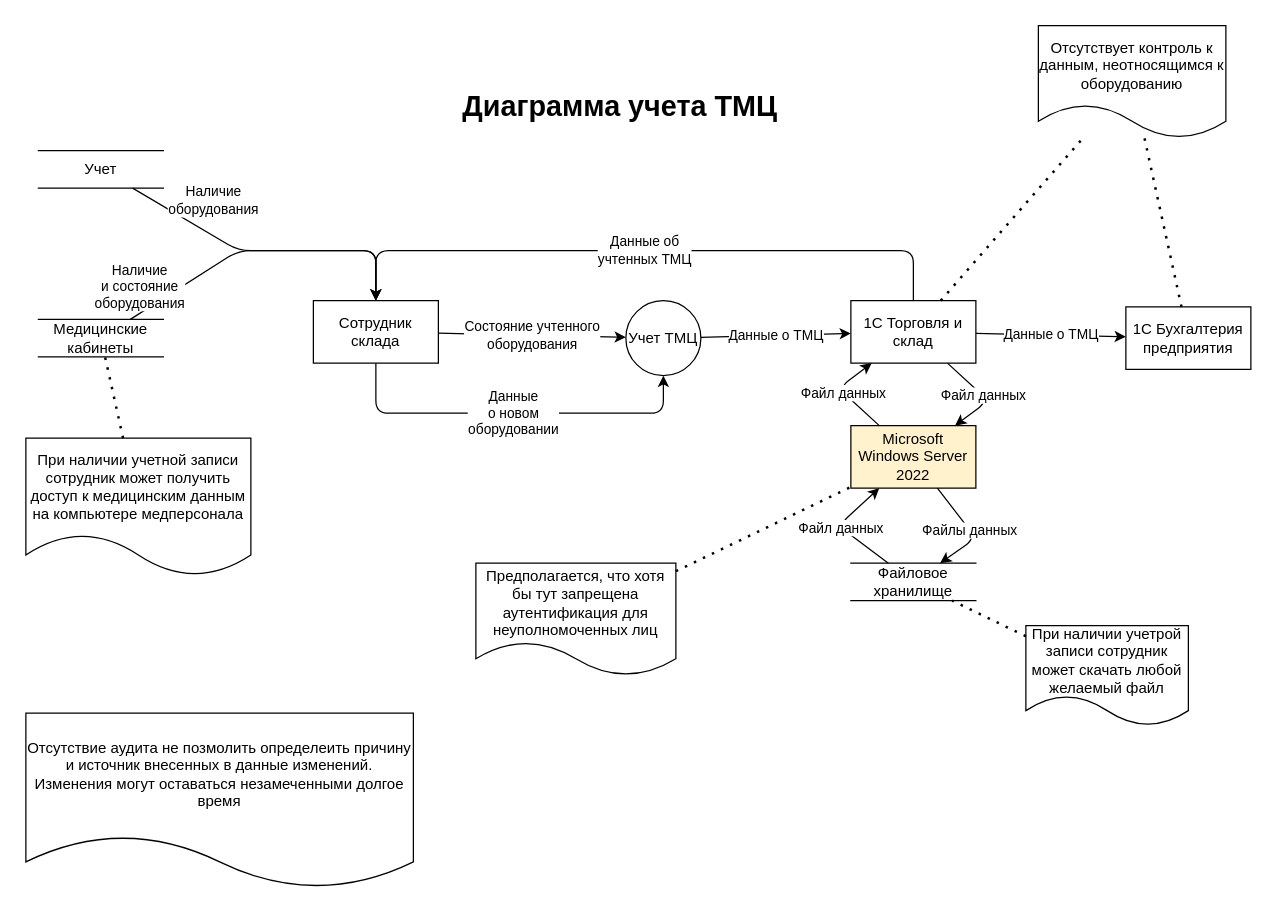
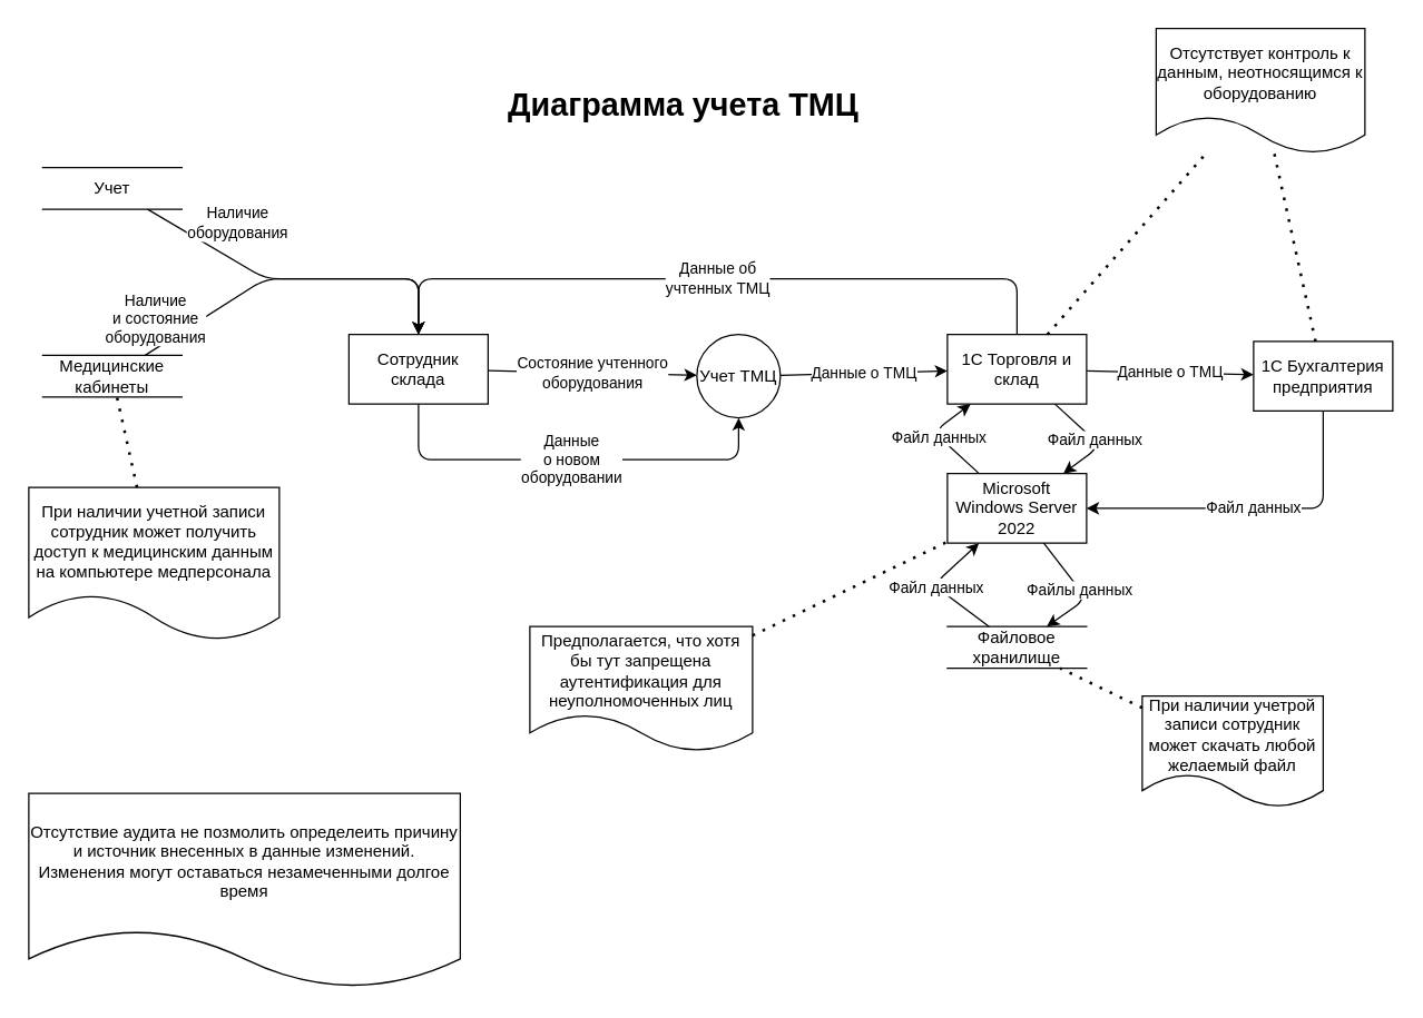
- <mxCell id="3" value="Диаграмма учета ТМЦ" style="text;html=1;align=center;verticalAlign=middle;resizable=0;points=[];autosize=1;strokeColor=none;fillColor=none;fontStyle=1;fontSize=23;" parent="1" vertex="1"><mxGeometry x="365" y="65" width="260" height="40" as="geometry" /></mxCell>
+ <mxCell id="3" value="Диаграмма учета ТМЦ" style="text;html=1;align=center;verticalAlign=middle;resizable=0;points=[];autosize=1;strokeColor=none;fillColor=none;fontStyle=1;fontSize=23;" parent="1" vertex="1"><mxGeometry x="360" y="55" width="260" height="40" as="geometry" /></mxCell>
- <mxCell id="12" value="Microsoft Windows Server 2022" style="html=1;dashed=0;whiteSpace=wrap;fillColor=#fff2cc;" vertex="1" parent="1"><mxGeometry x="680" y="340" width="100" height="50" as="geometry" /></mxCell>
+ <mxCell id="12" value="Microsoft Windows Server 2022" style="html=1;dashed=0;whiteSpace=wrap;" vertex="1" parent="1"><mxGeometry x="680" y="340" width="100" height="50" as="geometry" /></mxCell>
+ <mxCell id="15" value="Файл данных" style="endArrow=classic;html=1;" edge="1" parent="1" source="14" target="12"><mxGeometry width="50" height="50" relative="1" as="geometry"><mxPoint x="330" y="470" as="sourcePoint" /><mxPoint x="380" y="420" as="targetPoint" /><Array as="points"><mxPoint x="950" y="365" /></Array></mxGeometry></mxCell>
